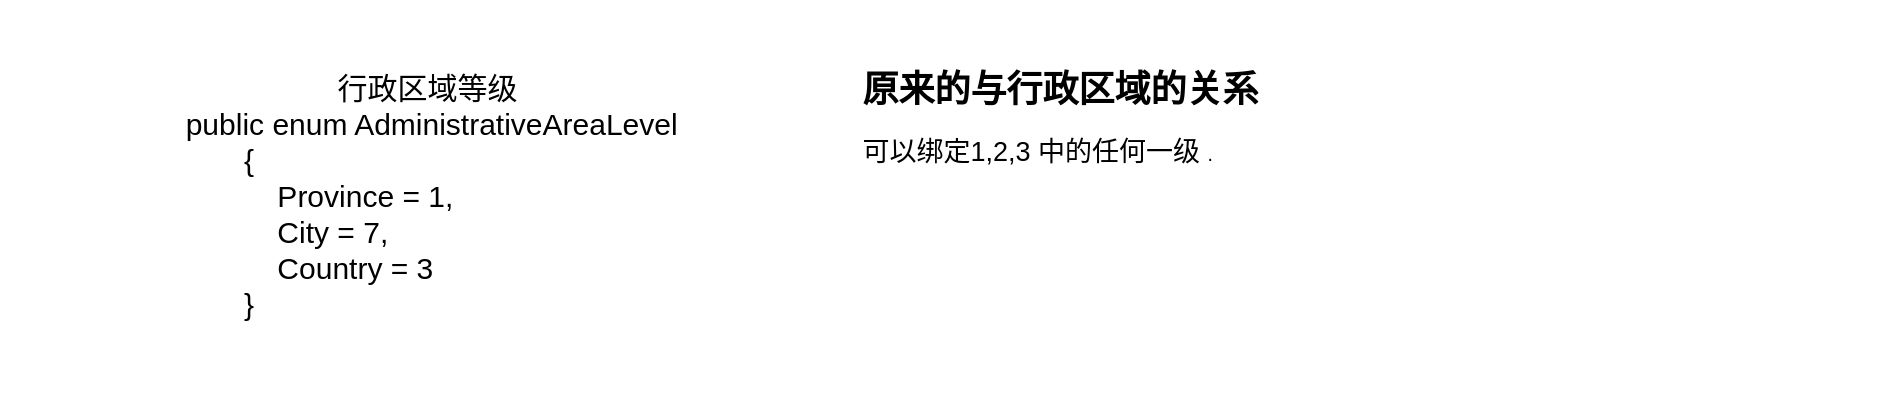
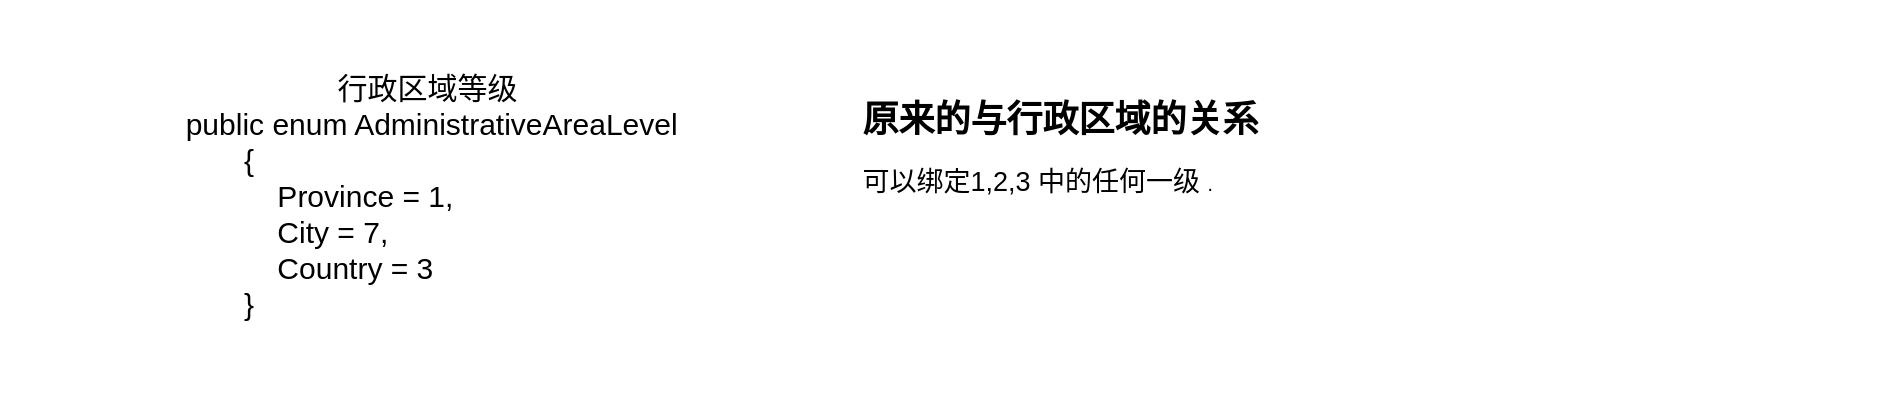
- <mxCell id="3" value="&lt;h1&gt;原来的与行政区域的关系&lt;/h1&gt;&lt;p style=&quot;&quot;&gt;&lt;font style=&quot;font-size: 18px;&quot;&gt;可以绑定1,2,3 中的任何一级 &lt;/font&gt;&lt;span style=&quot;font-size: 13px;&quot;&gt;.&lt;/span&gt;&lt;/p&gt;" style="text;html=1;strokeColor=none;fillColor=none;spacing=5;spacingTop=-20;whiteSpace=wrap;overflow=hidden;rounded=0;" vertex="1" parent="1"><mxGeometry x="570" y="40" width="670" height="170" as="geometry" /></mxCell>
+ <mxCell id="3" value="&lt;h1&gt;原来的与行政区域的关系&lt;/h1&gt;&lt;p style=&quot;&quot;&gt;&lt;font style=&quot;font-size: 18px;&quot;&gt;可以绑定1,2,3 中的任何一级 &lt;/font&gt;&lt;span style=&quot;font-size: 13px;&quot;&gt;.&lt;/span&gt;&lt;/p&gt;" style="text;html=1;strokeColor=none;fillColor=none;spacing=5;spacingTop=-20;whiteSpace=wrap;overflow=hidden;rounded=0;" vertex="1" parent="1"><mxGeometry x="570" y="60" width="670" height="170" as="geometry" /></mxCell>
